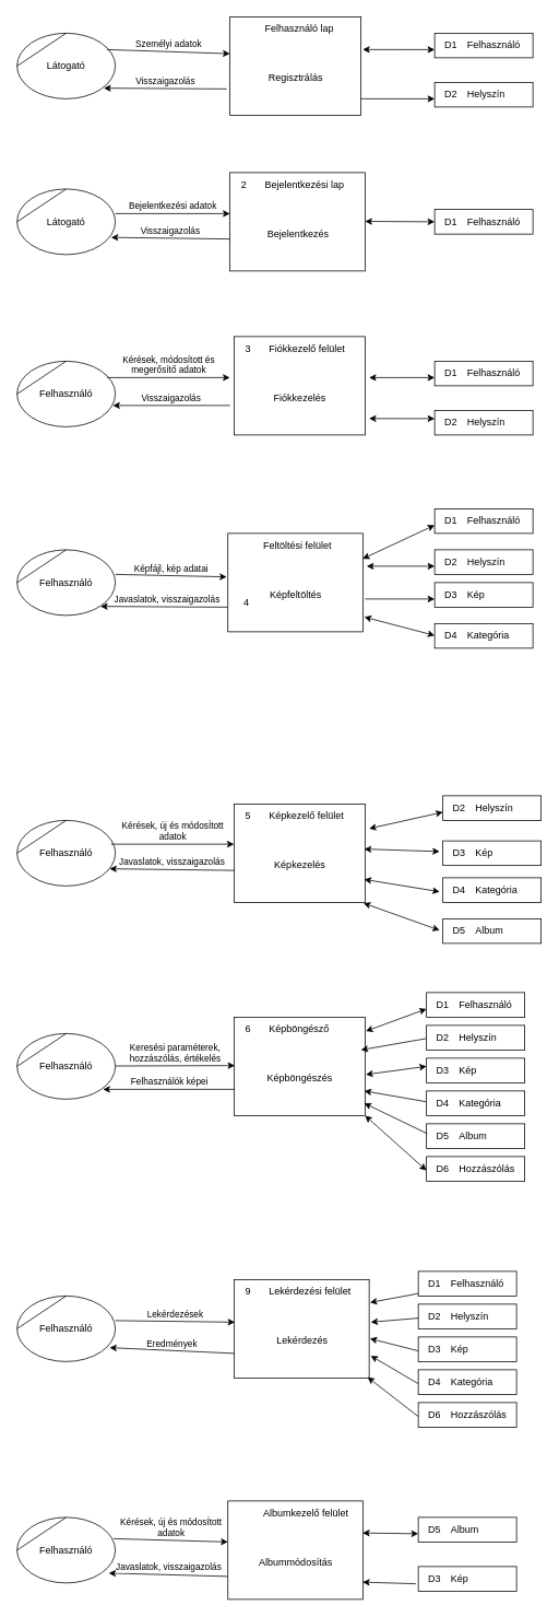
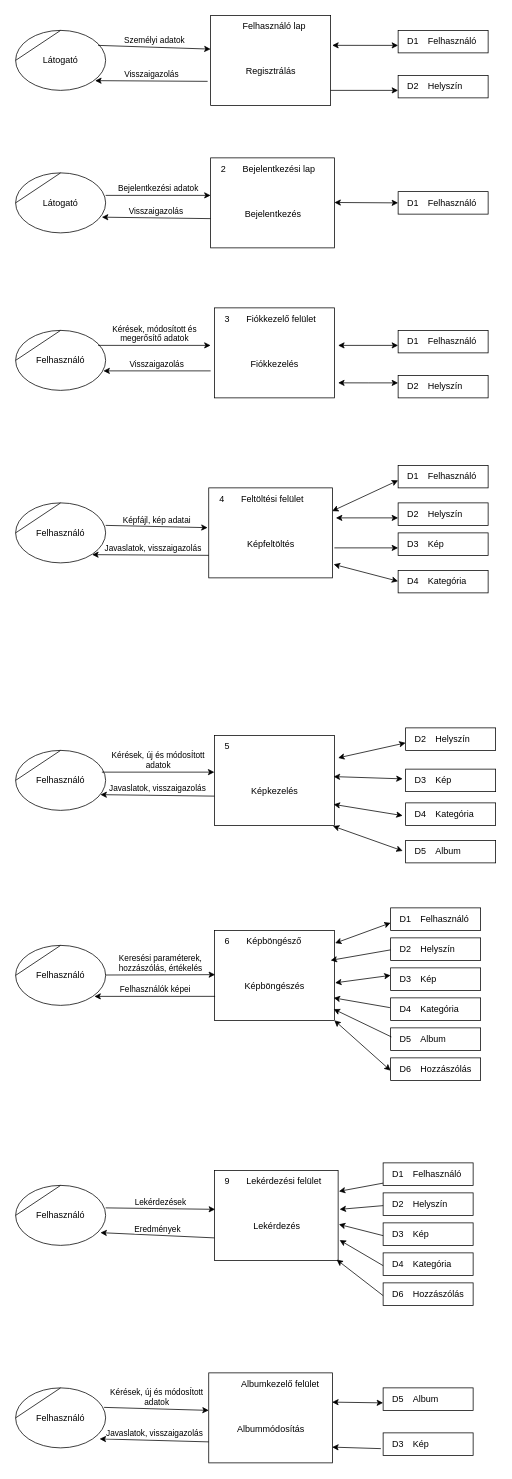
- <mxCell id="113" value="4" style="text;html=1;strokeColor=none;fillColor=none;align=center;verticalAlign=middle;whiteSpace=wrap;rounded=0;connectable=0;allowArrows=0;editable=1;movable=0;resizable=0;rotatable=0;deletable=0;locked=0;cloneable=0;" parent="112" vertex="1"><mxGeometry x="5" y="70" width="35" height="30" as="geometry" /></mxCell>
+ <mxCell id="113" value="4" style="text;html=1;strokeColor=none;fillColor=none;align=center;verticalAlign=middle;whiteSpace=wrap;rounded=0;connectable=0;allowArrows=0;editable=1;movable=0;resizable=0;rotatable=0;deletable=0;locked=0;cloneable=0;" parent="112" vertex="1"><mxGeometry width="35" height="30" as="geometry" /></mxCell>
- <mxCell id="49" value="Képkezelő felület" style="text;html=1;strokeColor=none;fillColor=none;align=left;verticalAlign=middle;whiteSpace=wrap;rounded=0;movable=0;resizable=0;connectable=0;allowArrows=0;rotatable=0;cloneable=0;deletable=0;spacingLeft=6;autosize=1;resizeWidth=0;" parent="47" vertex="1"><mxGeometry x="35" width="120" height="30" as="geometry" /></mxCell>
